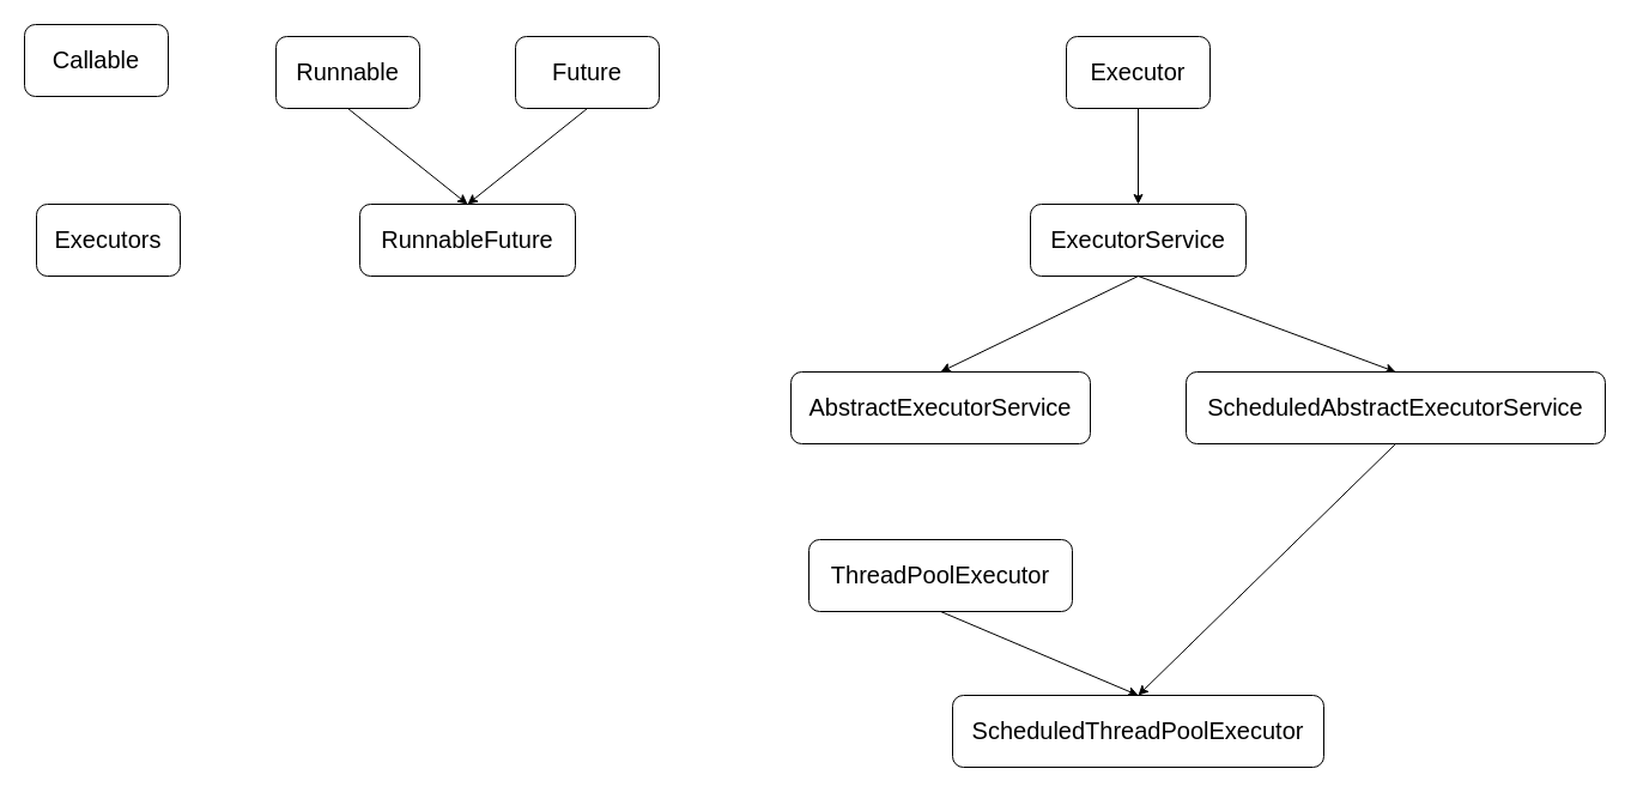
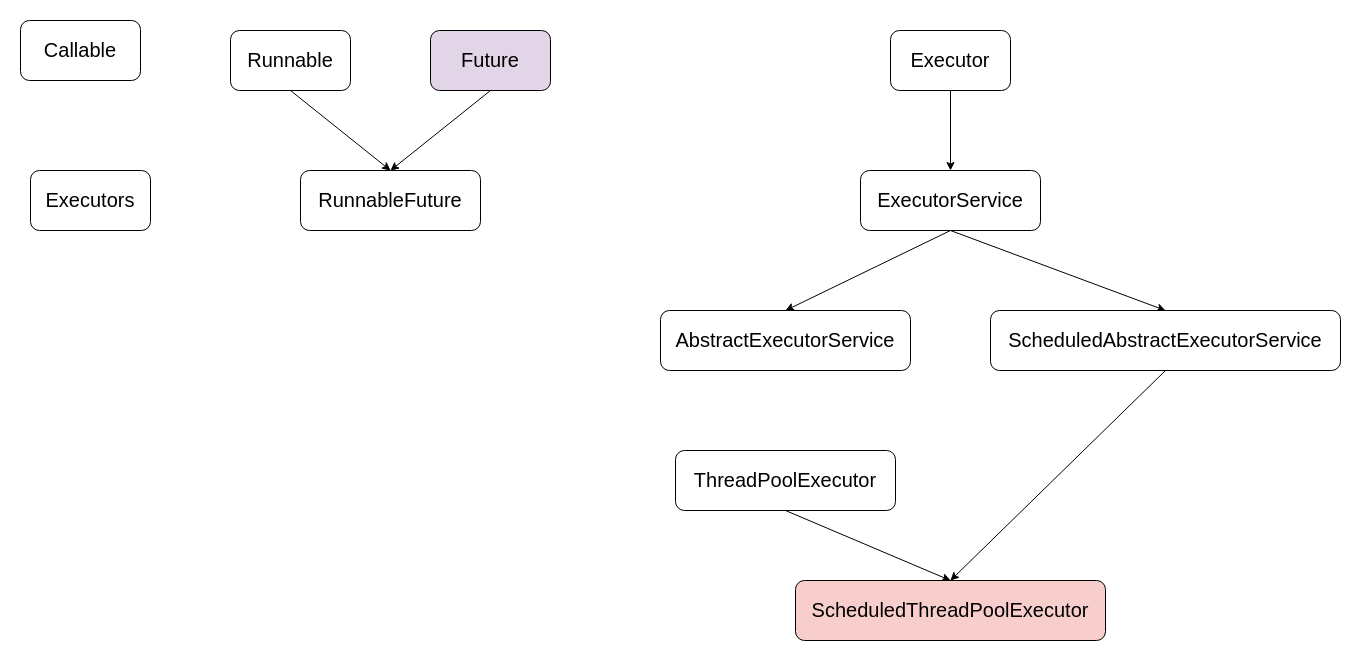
- <mxCell id="14" value="&lt;font style=&quot;font-size: 20px&quot;&gt;Future&lt;/font&gt;" style="rounded=1;whiteSpace=wrap;html=1;fontSize=22;" vertex="1" parent="1"><mxGeometry x="430" y="30" width="120" height="60" as="geometry" /></mxCell>
+ <mxCell id="14" value="&lt;font style=&quot;font-size: 20px&quot;&gt;Future&lt;/font&gt;" style="rounded=1;whiteSpace=wrap;html=1;fontSize=22;fillColor=#e1d5e7;" vertex="1" parent="1"><mxGeometry x="430" y="30" width="120" height="60" as="geometry" /></mxCell>
- <mxCell id="12" value="&lt;font style=&quot;font-size: 20px&quot;&gt;ScheduledThreadPoolExecutor&lt;/font&gt;" style="rounded=1;whiteSpace=wrap;html=1;fontSize=22;" vertex="1" parent="1"><mxGeometry x="795" y="580" width="310" height="60" as="geometry" /></mxCell>
+ <mxCell id="12" value="&lt;font style=&quot;font-size: 20px&quot;&gt;ScheduledThreadPoolExecutor&lt;/font&gt;" style="rounded=1;whiteSpace=wrap;html=1;fontSize=22;fillColor=#f8cecc;" vertex="1" parent="1"><mxGeometry x="795" y="580" width="310" height="60" as="geometry" /></mxCell>
